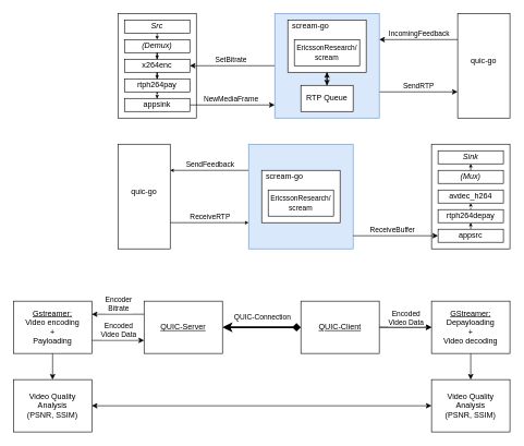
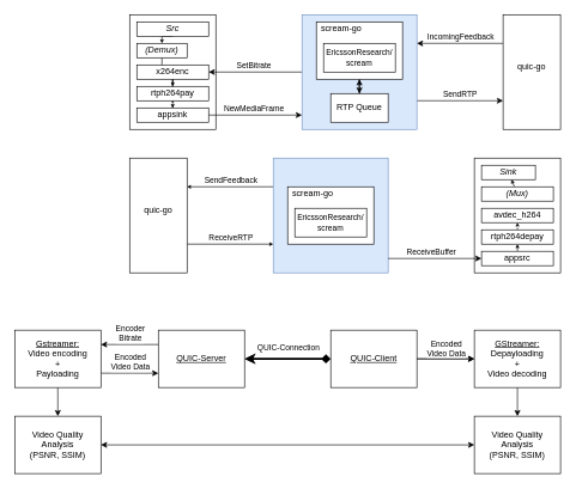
- <mxCell id="16" value="&lt;i&gt;(Demux)&lt;/i&gt;" style="rounded=0;whiteSpace=wrap;html=1;" parent="1" vertex="1"><mxGeometry x="190" y="60" width="100" height="20" as="geometry" /></mxCell>
+ <mxCell id="16" value="&lt;i&gt;(Demux)&lt;/i&gt;" style="rounded=0;whiteSpace=wrap;html=1;" parent="1" vertex="1"><mxGeometry x="190" y="60" width="70" height="20" as="geometry" /></mxCell>
- <mxCell id="37" value="&lt;i&gt;Sink&lt;/i&gt;" style="rounded=0;whiteSpace=wrap;html=1;" parent="1" vertex="1"><mxGeometry x="670" y="230" width="100" height="20" as="geometry" /></mxCell>
+ <mxCell id="37" value="&lt;i&gt;Sink&lt;/i&gt;" style="rounded=0;whiteSpace=wrap;html=1;" parent="1" vertex="1"><mxGeometry x="670" y="230" width="75" height="20" as="geometry" /></mxCell>
